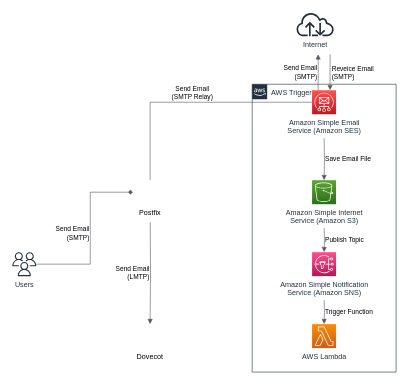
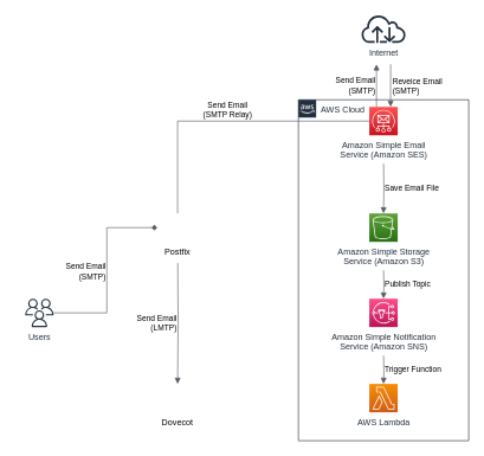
- <mxCell id="13" value="Internet" style="sketch=0;outlineConnect=0;fontColor=#232F3E;gradientColor=none;fillColor=#232F3D;strokeColor=none;dashed=0;verticalLabelPosition=bottom;verticalAlign=top;align=center;html=1;fontSize=12;fontStyle=0;aspect=fixed;pointerEvents=1;shape=mxgraph.aws4.internet;" vertex="1" parent="1"><mxGeometry x="492.4" y="20" width="65" height="40" as="geometry" /></mxCell>
+ <mxCell id="13" value="Internet" style="sketch=0;outlineConnect=0;fontColor=#232F3E;gradientColor=none;fillColor=#232F3D;strokeColor=none;dashed=0;verticalLabelPosition=bottom;verticalAlign=top;align=center;html=1;fontSize=12;fontStyle=0;aspect=fixed;pointerEvents=1;shape=mxgraph.aws4.internet;" vertex="1" parent="1"><mxGeometry x="507.4" y="20" width="65" height="40" as="geometry" /></mxCell>
- <mxCell id="5" value="AWS Trigger" style="points=[[0,0],[0.25,0],[0.5,0],[0.75,0],[1,0],[1,0.25],[1,0.5],[1,0.75],[1,1],[0.75,1],[0.5,1],[0.25,1],[0,1],[0,0.75],[0,0.5],[0,0.25]];outlineConnect=0;gradientColor=none;html=1;whiteSpace=wrap;fontSize=12;fontStyle=0;container=1;pointerEvents=0;collapsible=0;recursiveResize=0;shape=mxgraph.aws4.group;grIcon=mxgraph.aws4.group_aws_cloud_alt;strokeColor=#232F3E;fillColor=none;verticalAlign=top;align=left;spacingLeft=30;fontColor=#232F3E;dashed=0;" vertex="1" parent="1"><mxGeometry x="420" y="140" width="240" height="480" as="geometry" /></mxCell>
+ <mxCell id="5" value="AWS Cloud" style="points=[[0,0],[0.25,0],[0.5,0],[0.75,0],[1,0],[1,0.25],[1,0.5],[1,0.75],[1,1],[0.75,1],[0.5,1],[0.25,1],[0,1],[0,0.75],[0,0.5],[0,0.25]];outlineConnect=0;gradientColor=none;html=1;whiteSpace=wrap;fontSize=12;fontStyle=0;container=1;pointerEvents=0;collapsible=0;recursiveResize=0;shape=mxgraph.aws4.group;grIcon=mxgraph.aws4.group_aws_cloud_alt;strokeColor=#232F3E;fillColor=none;verticalAlign=top;align=left;spacingLeft=30;fontColor=#232F3E;dashed=0;" vertex="1" parent="1"><mxGeometry x="420" y="140" width="240" height="480" as="geometry" /></mxCell>
- <mxCell id="7" value="Amazon Simple Internet&lt;br&gt;Service (Amazon S3)" style="sketch=0;points=[[0,0,0],[0.25,0,0],[0.5,0,0],[0.75,0,0],[1,0,0],[0,1,0],[0.25,1,0],[0.5,1,0],[0.75,1,0],[1,1,0],[0,0.25,0],[0,0.5,0],[0,0.75,0],[1,0.25,0],[1,0.5,0],[1,0.75,0]];outlineConnect=0;fontColor=#232F3E;gradientColor=#60A337;gradientDirection=north;fillColor=#277116;strokeColor=#ffffff;dashed=0;verticalLabelPosition=bottom;verticalAlign=top;align=center;html=1;fontSize=12;fontStyle=0;aspect=fixed;shape=mxgraph.aws4.resourceIcon;resIcon=mxgraph.aws4.s3;" vertex="1" parent="1"><mxGeometry x="519.9" y="300" width="40" height="40" as="geometry" /></mxCell>
+ <mxCell id="7" value="Amazon Simple Storage&lt;br&gt;Service (Amazon S3)" style="sketch=0;points=[[0,0,0],[0.25,0,0],[0.5,0,0],[0.75,0,0],[1,0,0],[0,1,0],[0.25,1,0],[0.5,1,0],[0.75,1,0],[1,1,0],[0,0.25,0],[0,0.5,0],[0,0.75,0],[1,0.25,0],[1,0.5,0],[1,0.75,0]];outlineConnect=0;fontColor=#232F3E;gradientColor=#60A337;gradientDirection=north;fillColor=#277116;strokeColor=#ffffff;dashed=0;verticalLabelPosition=bottom;verticalAlign=top;align=center;html=1;fontSize=12;fontStyle=0;aspect=fixed;shape=mxgraph.aws4.resourceIcon;resIcon=mxgraph.aws4.s3;" vertex="1" parent="1"><mxGeometry x="519.9" y="300" width="40" height="40" as="geometry" /></mxCell>
- <mxCell id="4" value="Users" style="sketch=0;outlineConnect=0;fontColor=#232F3E;gradientColor=none;fillColor=#232F3D;strokeColor=none;dashed=0;verticalLabelPosition=bottom;verticalAlign=top;align=center;html=1;fontSize=12;fontStyle=0;aspect=fixed;pointerEvents=1;shape=mxgraph.aws4.users;" vertex="1" parent="1"><mxGeometry x="20" y="420" width="40" height="40" as="geometry" /></mxCell>
+ <mxCell id="4" value="Users" style="sketch=0;outlineConnect=0;fontColor=#232F3E;gradientColor=none;fillColor=#232F3D;strokeColor=none;dashed=0;verticalLabelPosition=bottom;verticalAlign=top;align=center;html=1;fontSize=12;fontStyle=0;aspect=fixed;pointerEvents=1;shape=mxgraph.aws4.users;" vertex="1" parent="1"><mxGeometry x="35" y="420" width="40" height="40" as="geometry" /></mxCell>
